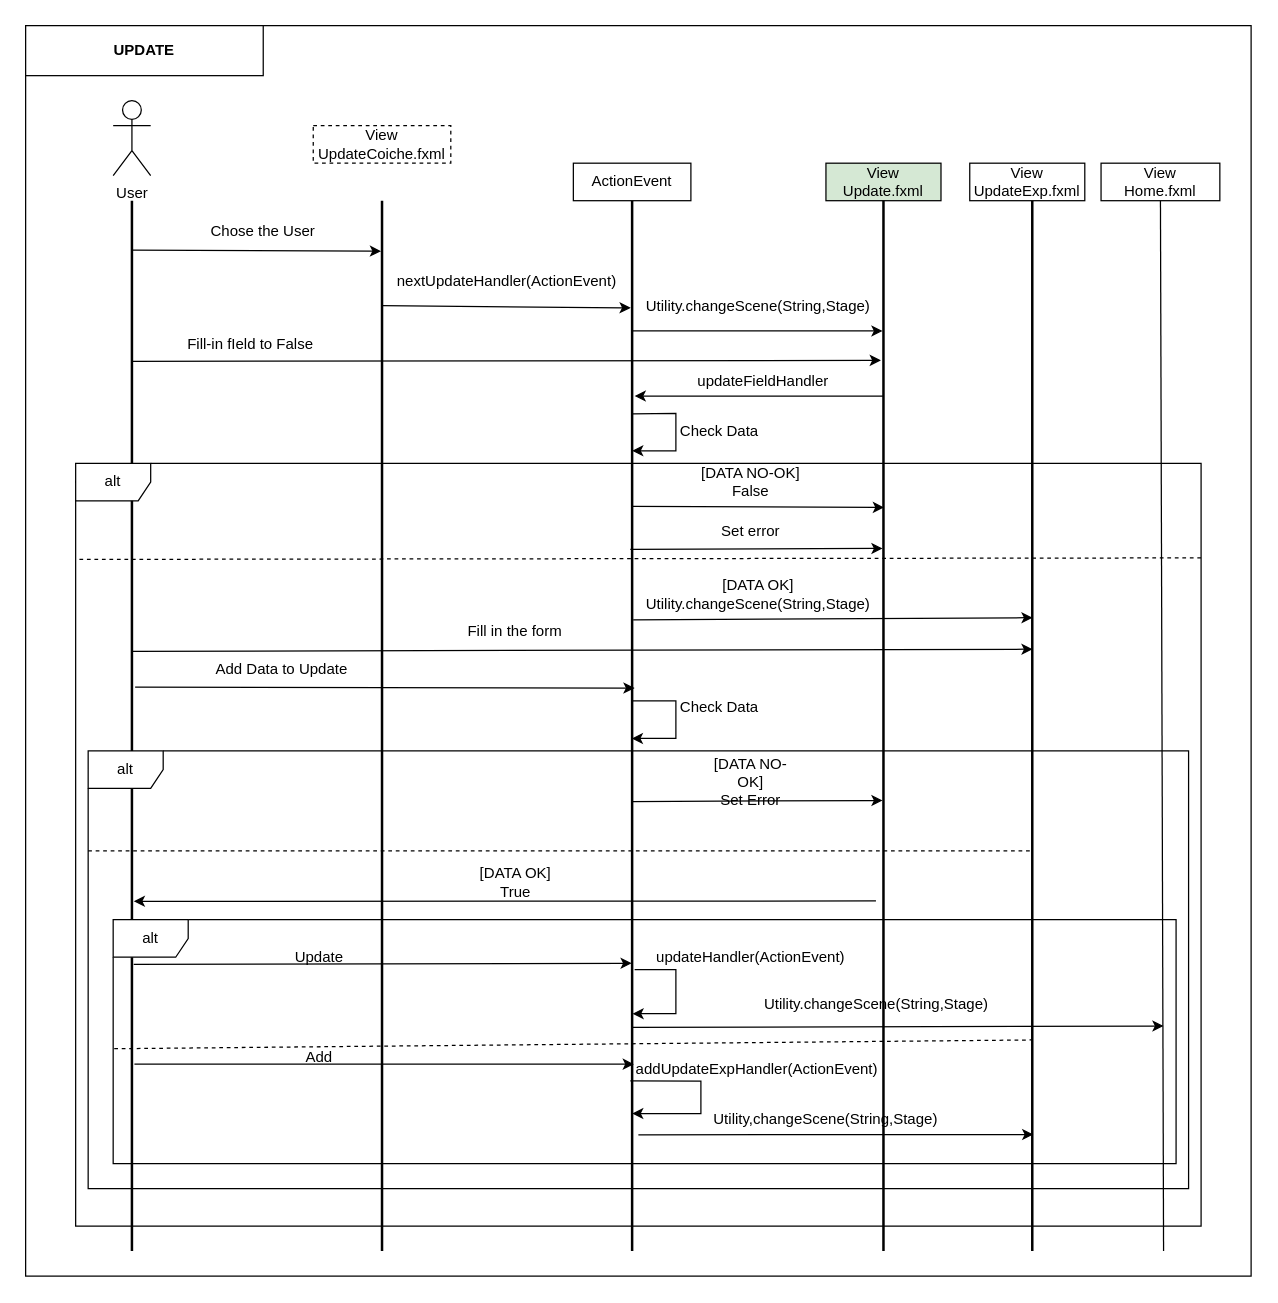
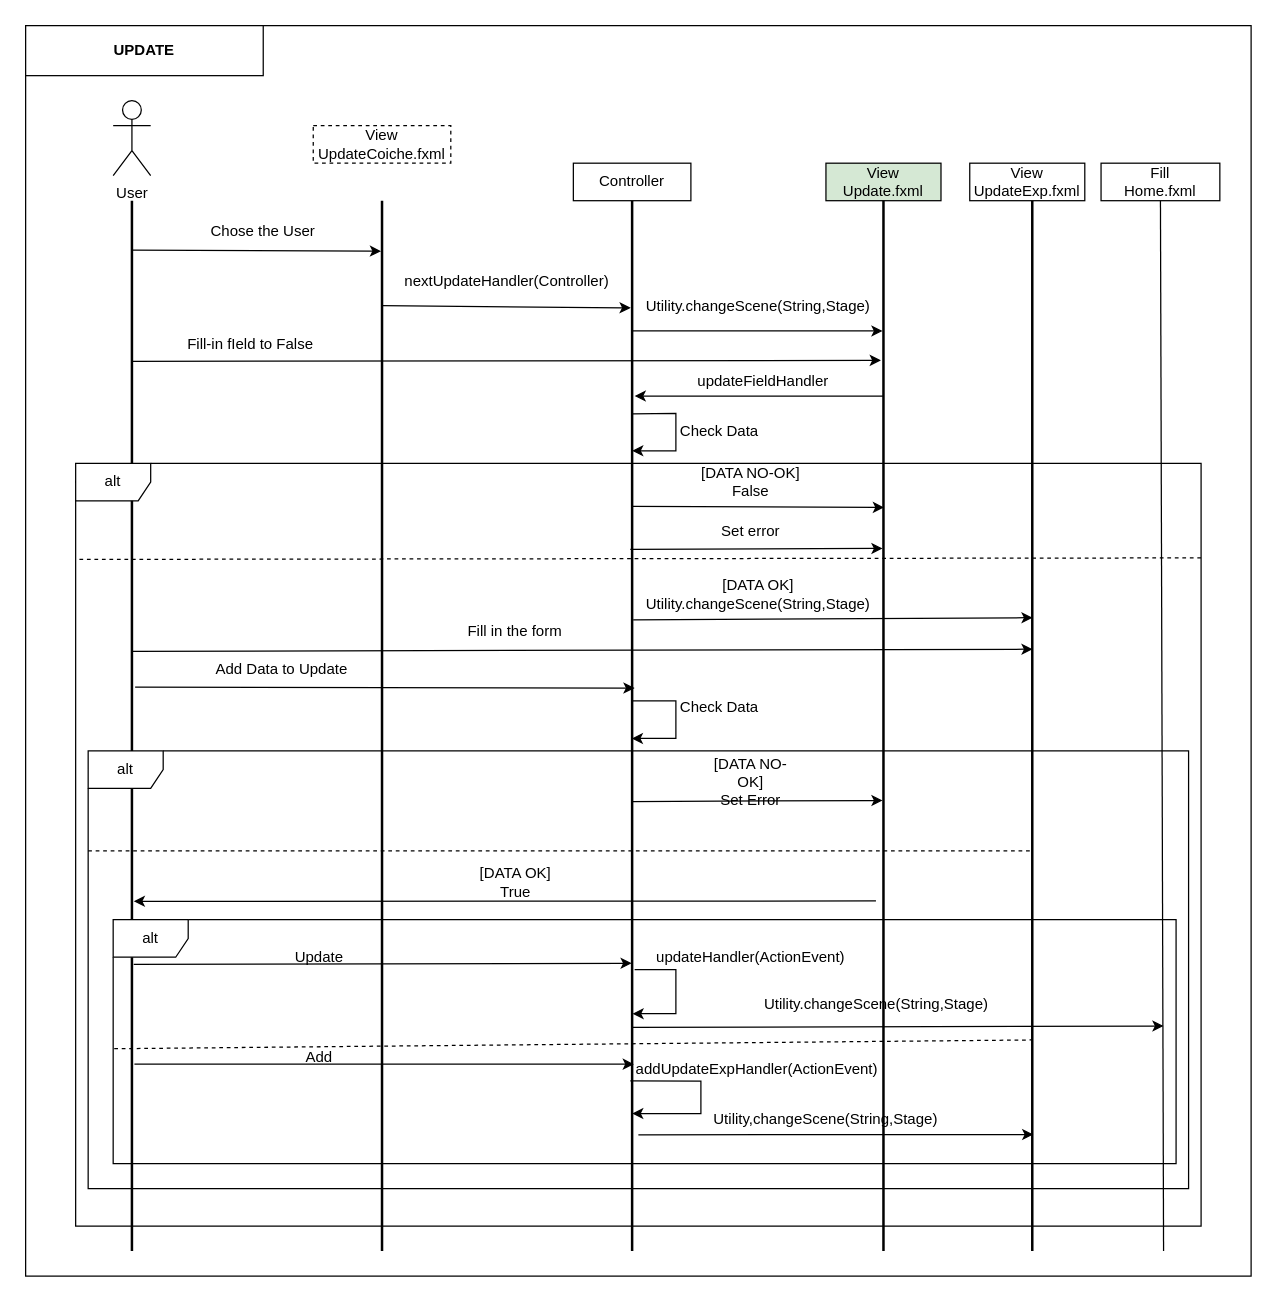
- <mxCell id="7" value="ActionEvent" style="rounded=0;whiteSpace=wrap;html=1;" parent="1" vertex="1"><mxGeometry x="458" y="130" width="94" height="30" as="geometry" /></mxCell>
+ <mxCell id="7" value="Controller" style="rounded=0;whiteSpace=wrap;html=1;" parent="1" vertex="1"><mxGeometry x="458" y="130" width="94" height="30" as="geometry" /></mxCell>
- <mxCell id="56" value="View&lt;br&gt;Home.fxml" style="rounded=0;whiteSpace=wrap;html=1;shadow=0;" parent="1" vertex="1"><mxGeometry x="880" y="130" width="95" height="30" as="geometry" /></mxCell>
+ <mxCell id="56" value="Fill&lt;br&gt;Home.fxml" style="rounded=0;whiteSpace=wrap;html=1;shadow=0;" parent="1" vertex="1"><mxGeometry x="880" y="130" width="95" height="30" as="geometry" /></mxCell>
- <mxCell id="12" value="nextUpdateHandler(ActionEvent)" style="text;html=1;strokeColor=none;fillColor=none;align=center;verticalAlign=middle;whiteSpace=wrap;rounded=0;" parent="1" vertex="1"><mxGeometry x="325" y="210" width="160" height="30" as="geometry" /></mxCell>
+ <mxCell id="12" value="nextUpdateHandler(Controller)" style="text;html=1;strokeColor=none;fillColor=none;align=center;verticalAlign=middle;whiteSpace=wrap;rounded=0;" parent="1" vertex="1"><mxGeometry x="325" y="210" width="160" height="30" as="geometry" /></mxCell>
